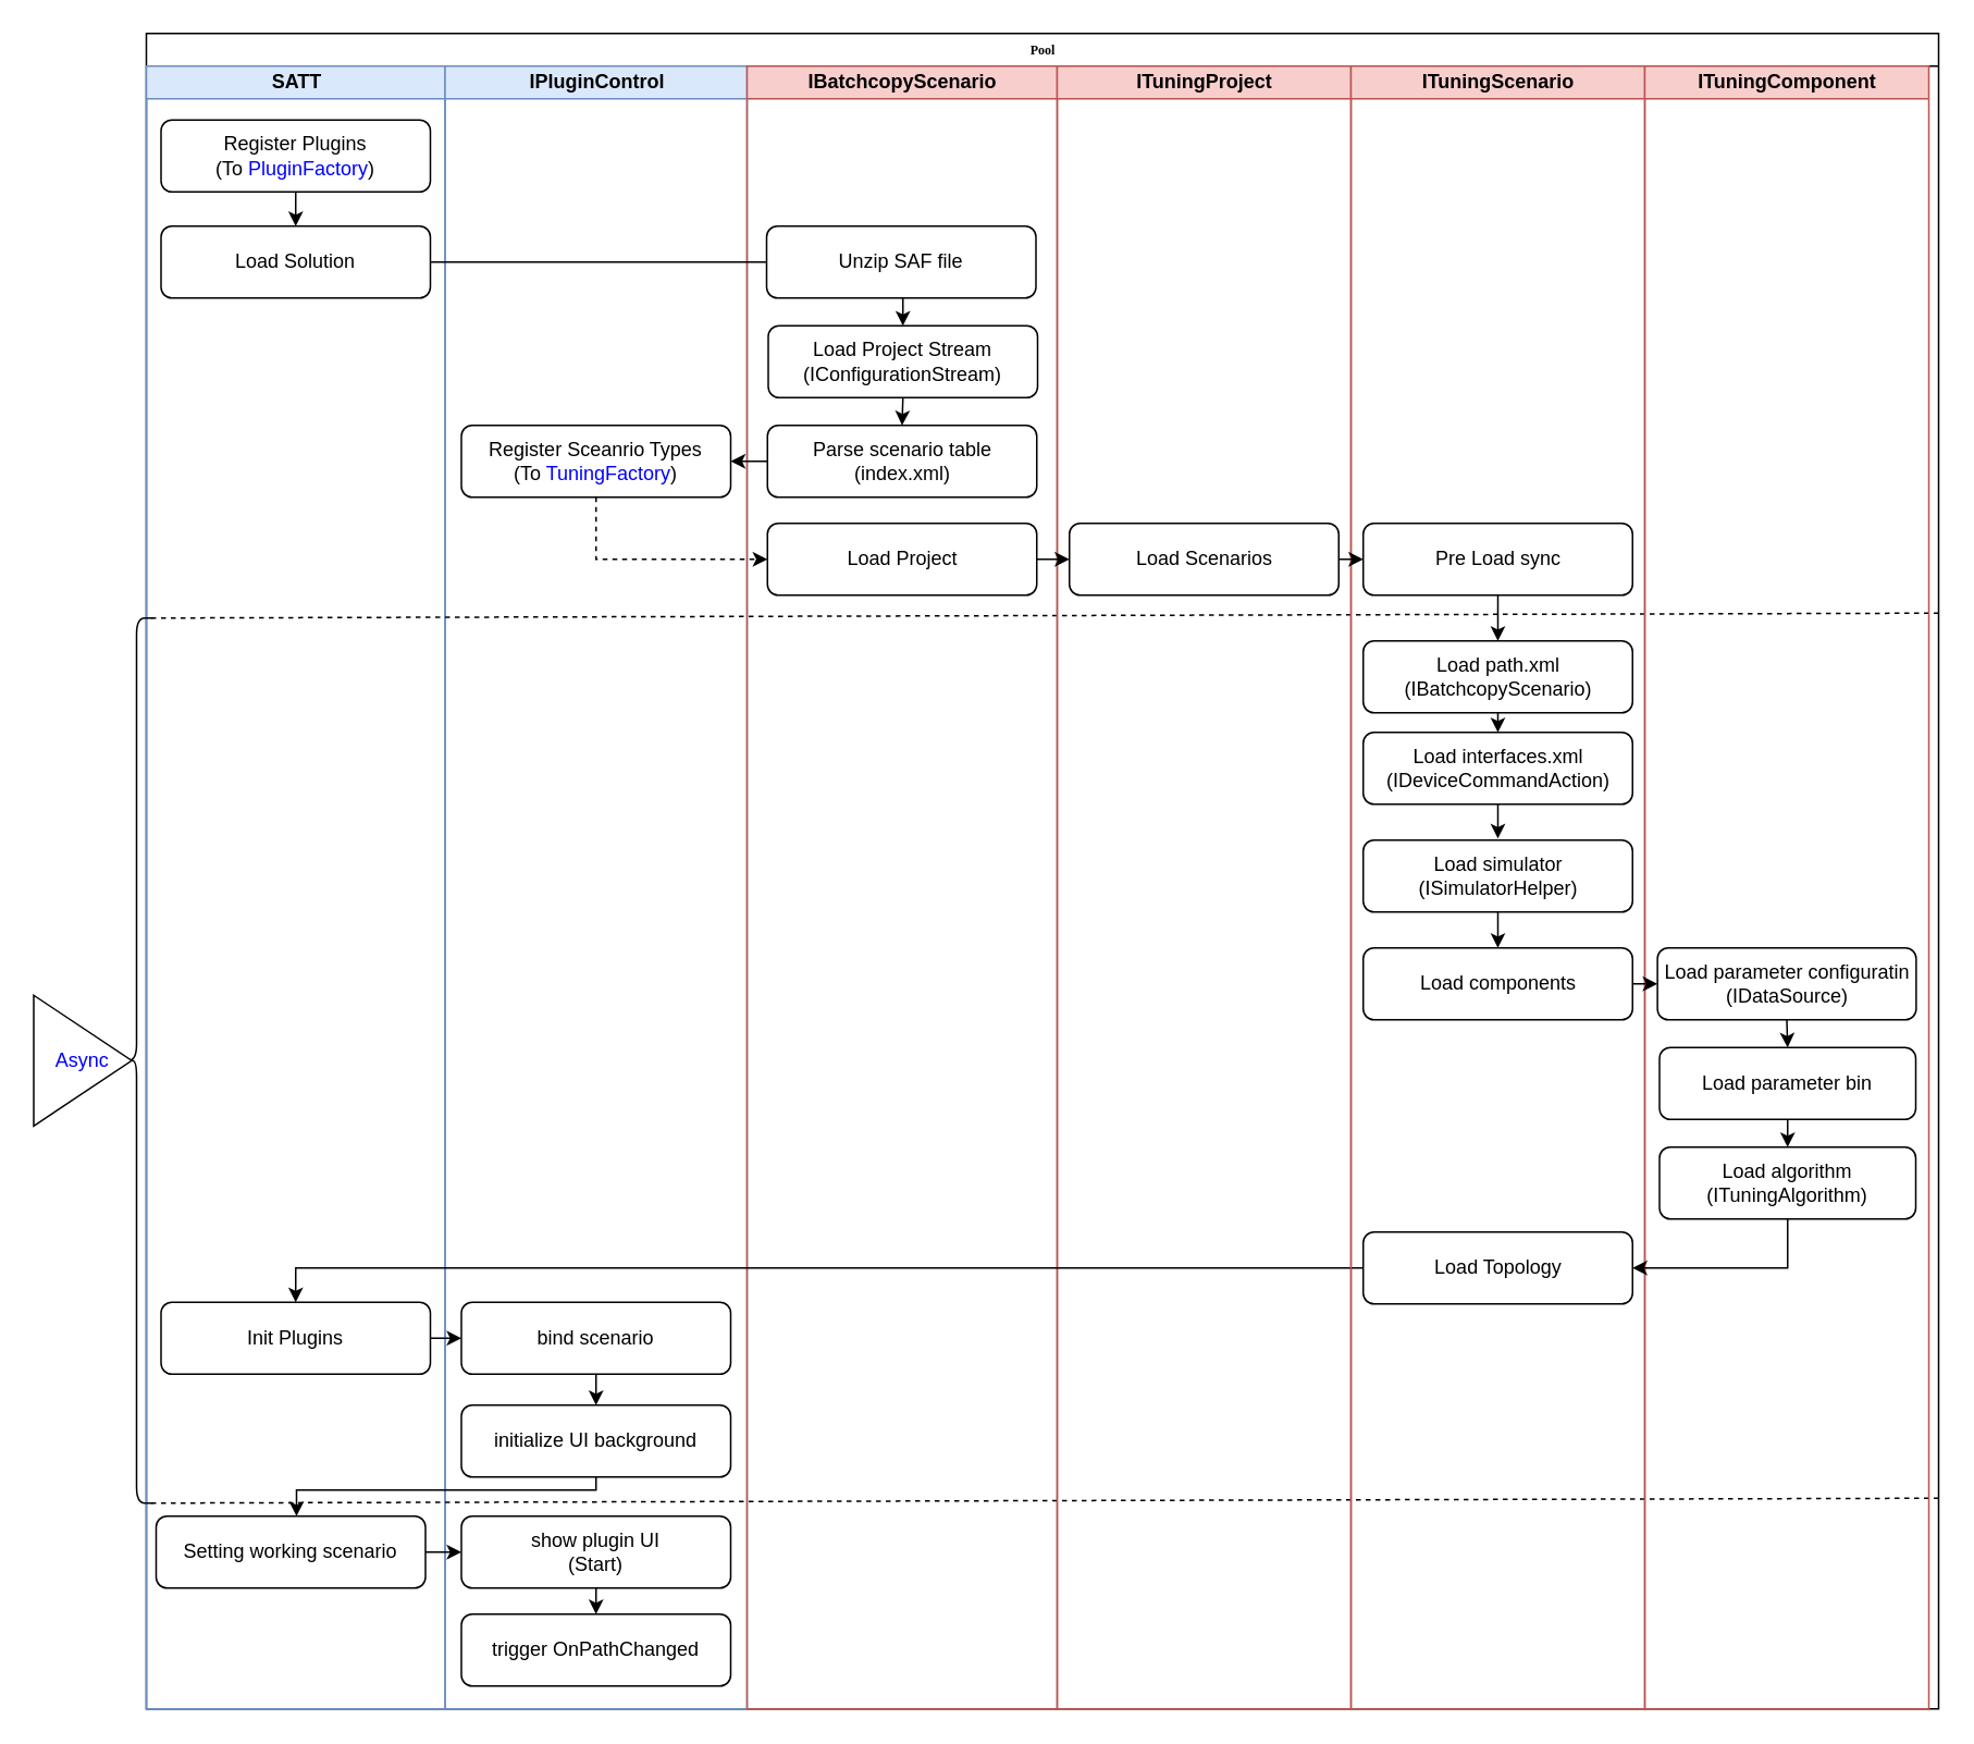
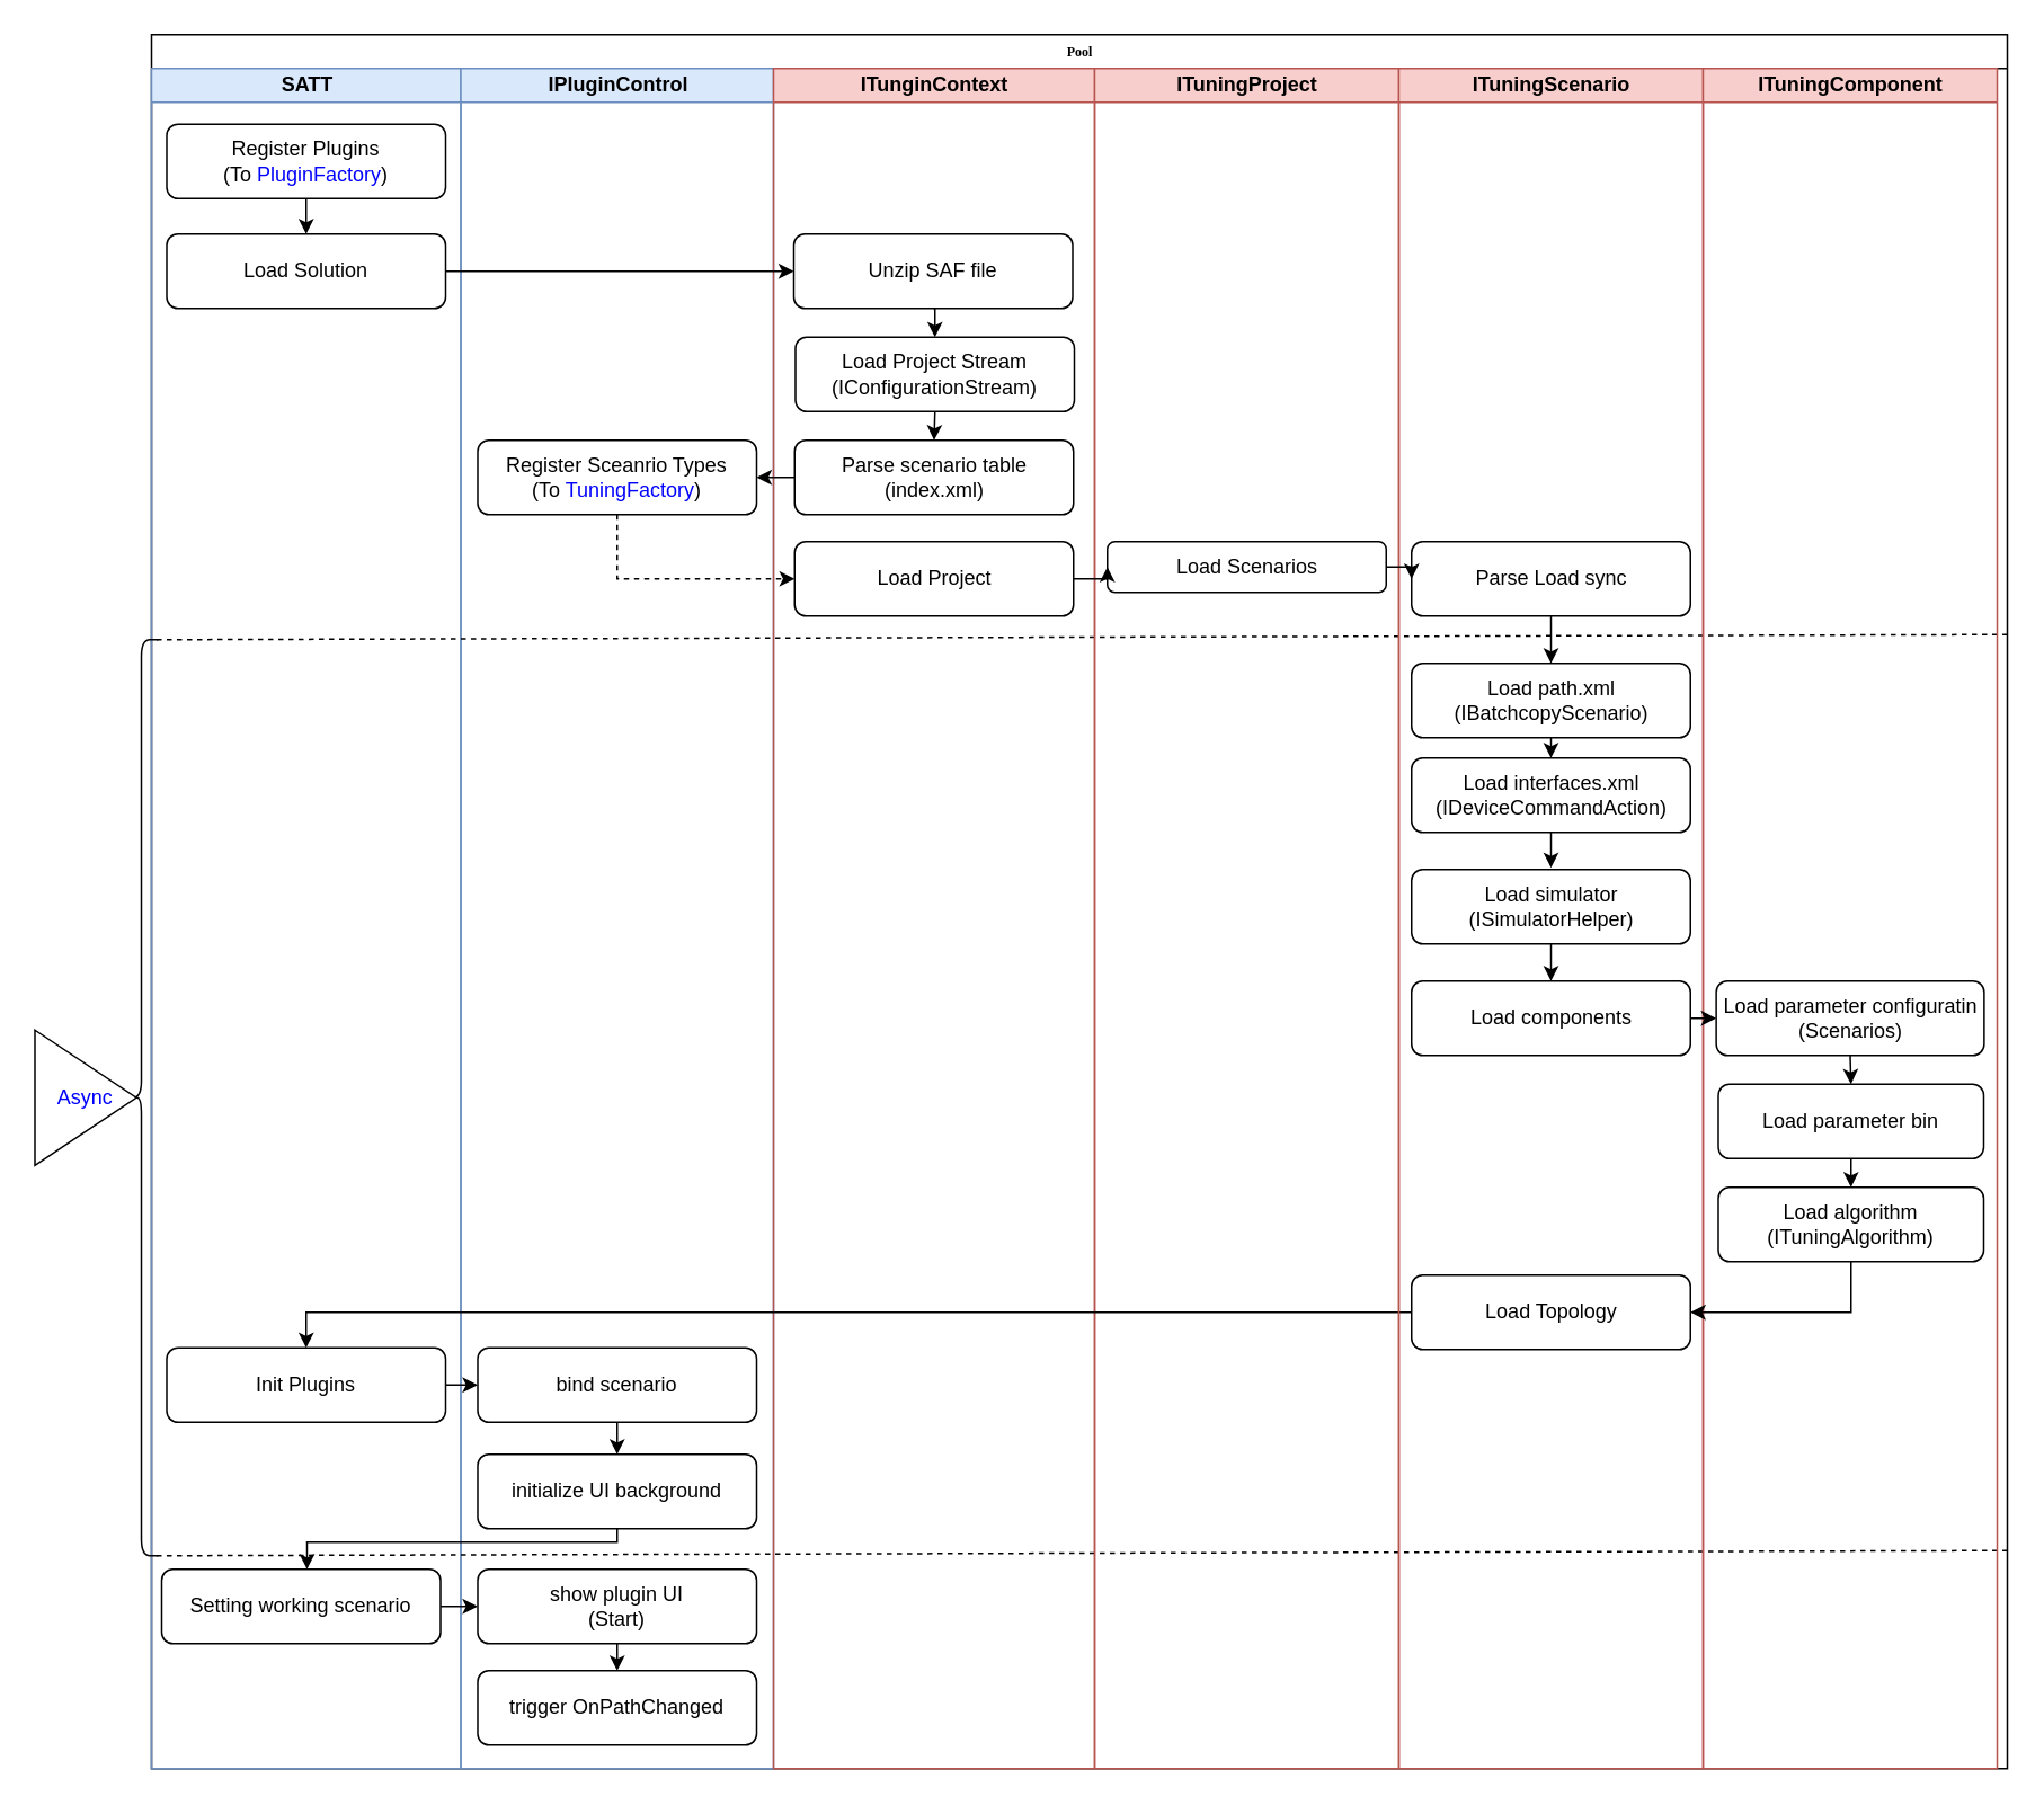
- <mxCell id="18" value="IBatchcopyScenario" style="swimlane;html=1;startSize=20;fillColor=#f8cecc;strokeColor=#b85450;" parent="2" vertex="1"><mxGeometry x="368" y="20" width="190" height="1006" as="geometry" /></mxCell>
+ <mxCell id="18" value="ITunginContext" style="swimlane;html=1;startSize=20;fillColor=#f8cecc;strokeColor=#b85450;" parent="2" vertex="1"><mxGeometry x="368" y="20" width="190" height="1006" as="geometry" /></mxCell>
- <mxCell id="48" style="edgeStyle=orthogonalEdgeStyle;rounded=0;orthogonalLoop=1;jettySize=auto;html=1;exitX=1;exitY=0.5;exitDx=0;exitDy=0;entryX=0;entryY=0.5;entryDx=0;entryDy=0;fontColor=#0000FF;endArrow=none;" edge="1" parent="2" source="6" target="20"><mxGeometry relative="1" as="geometry" /></mxCell>
+ <mxCell id="48" style="edgeStyle=orthogonalEdgeStyle;rounded=0;orthogonalLoop=1;jettySize=auto;html=1;exitX=1;exitY=0.5;exitDx=0;exitDy=0;entryX=0;entryY=0.5;entryDx=0;entryDy=0;fontColor=#0000FF;" edge="1" parent="2" source="6" target="20"><mxGeometry relative="1" as="geometry" /></mxCell>
- <mxCell id="27" value="Load Scenarios" style="rounded=1;whiteSpace=wrap;html=1;" vertex="1" parent="26"><mxGeometry x="7.5" y="280" width="165" height="44" as="geometry" /></mxCell>
+ <mxCell id="27" value="Load Scenarios" style="rounded=1;whiteSpace=wrap;html=1;" vertex="1" parent="26"><mxGeometry x="7.5" y="280" width="165" height="30" as="geometry" /></mxCell>
- <mxCell id="34" value="Pre Load sync" style="rounded=1;whiteSpace=wrap;html=1;" vertex="1" parent="32"><mxGeometry x="7.5" y="280" width="165" height="44" as="geometry" /></mxCell>
+ <mxCell id="34" value="Parse Load sync" style="rounded=1;whiteSpace=wrap;html=1;" vertex="1" parent="32"><mxGeometry x="7.5" y="280" width="165" height="44" as="geometry" /></mxCell>
- <mxCell id="44" value="Load parameter configuratin&lt;br&gt;(IDataSource)" style="rounded=1;whiteSpace=wrap;html=1;" vertex="1" parent="42"><mxGeometry x="7.75" y="540" width="158.5" height="44" as="geometry" /></mxCell>
+ <mxCell id="44" value="Load parameter configuratin&lt;br&gt;(Scenarios)" style="rounded=1;whiteSpace=wrap;html=1;" vertex="1" parent="42"><mxGeometry x="7.75" y="540" width="158.5" height="44" as="geometry" /></mxCell>
